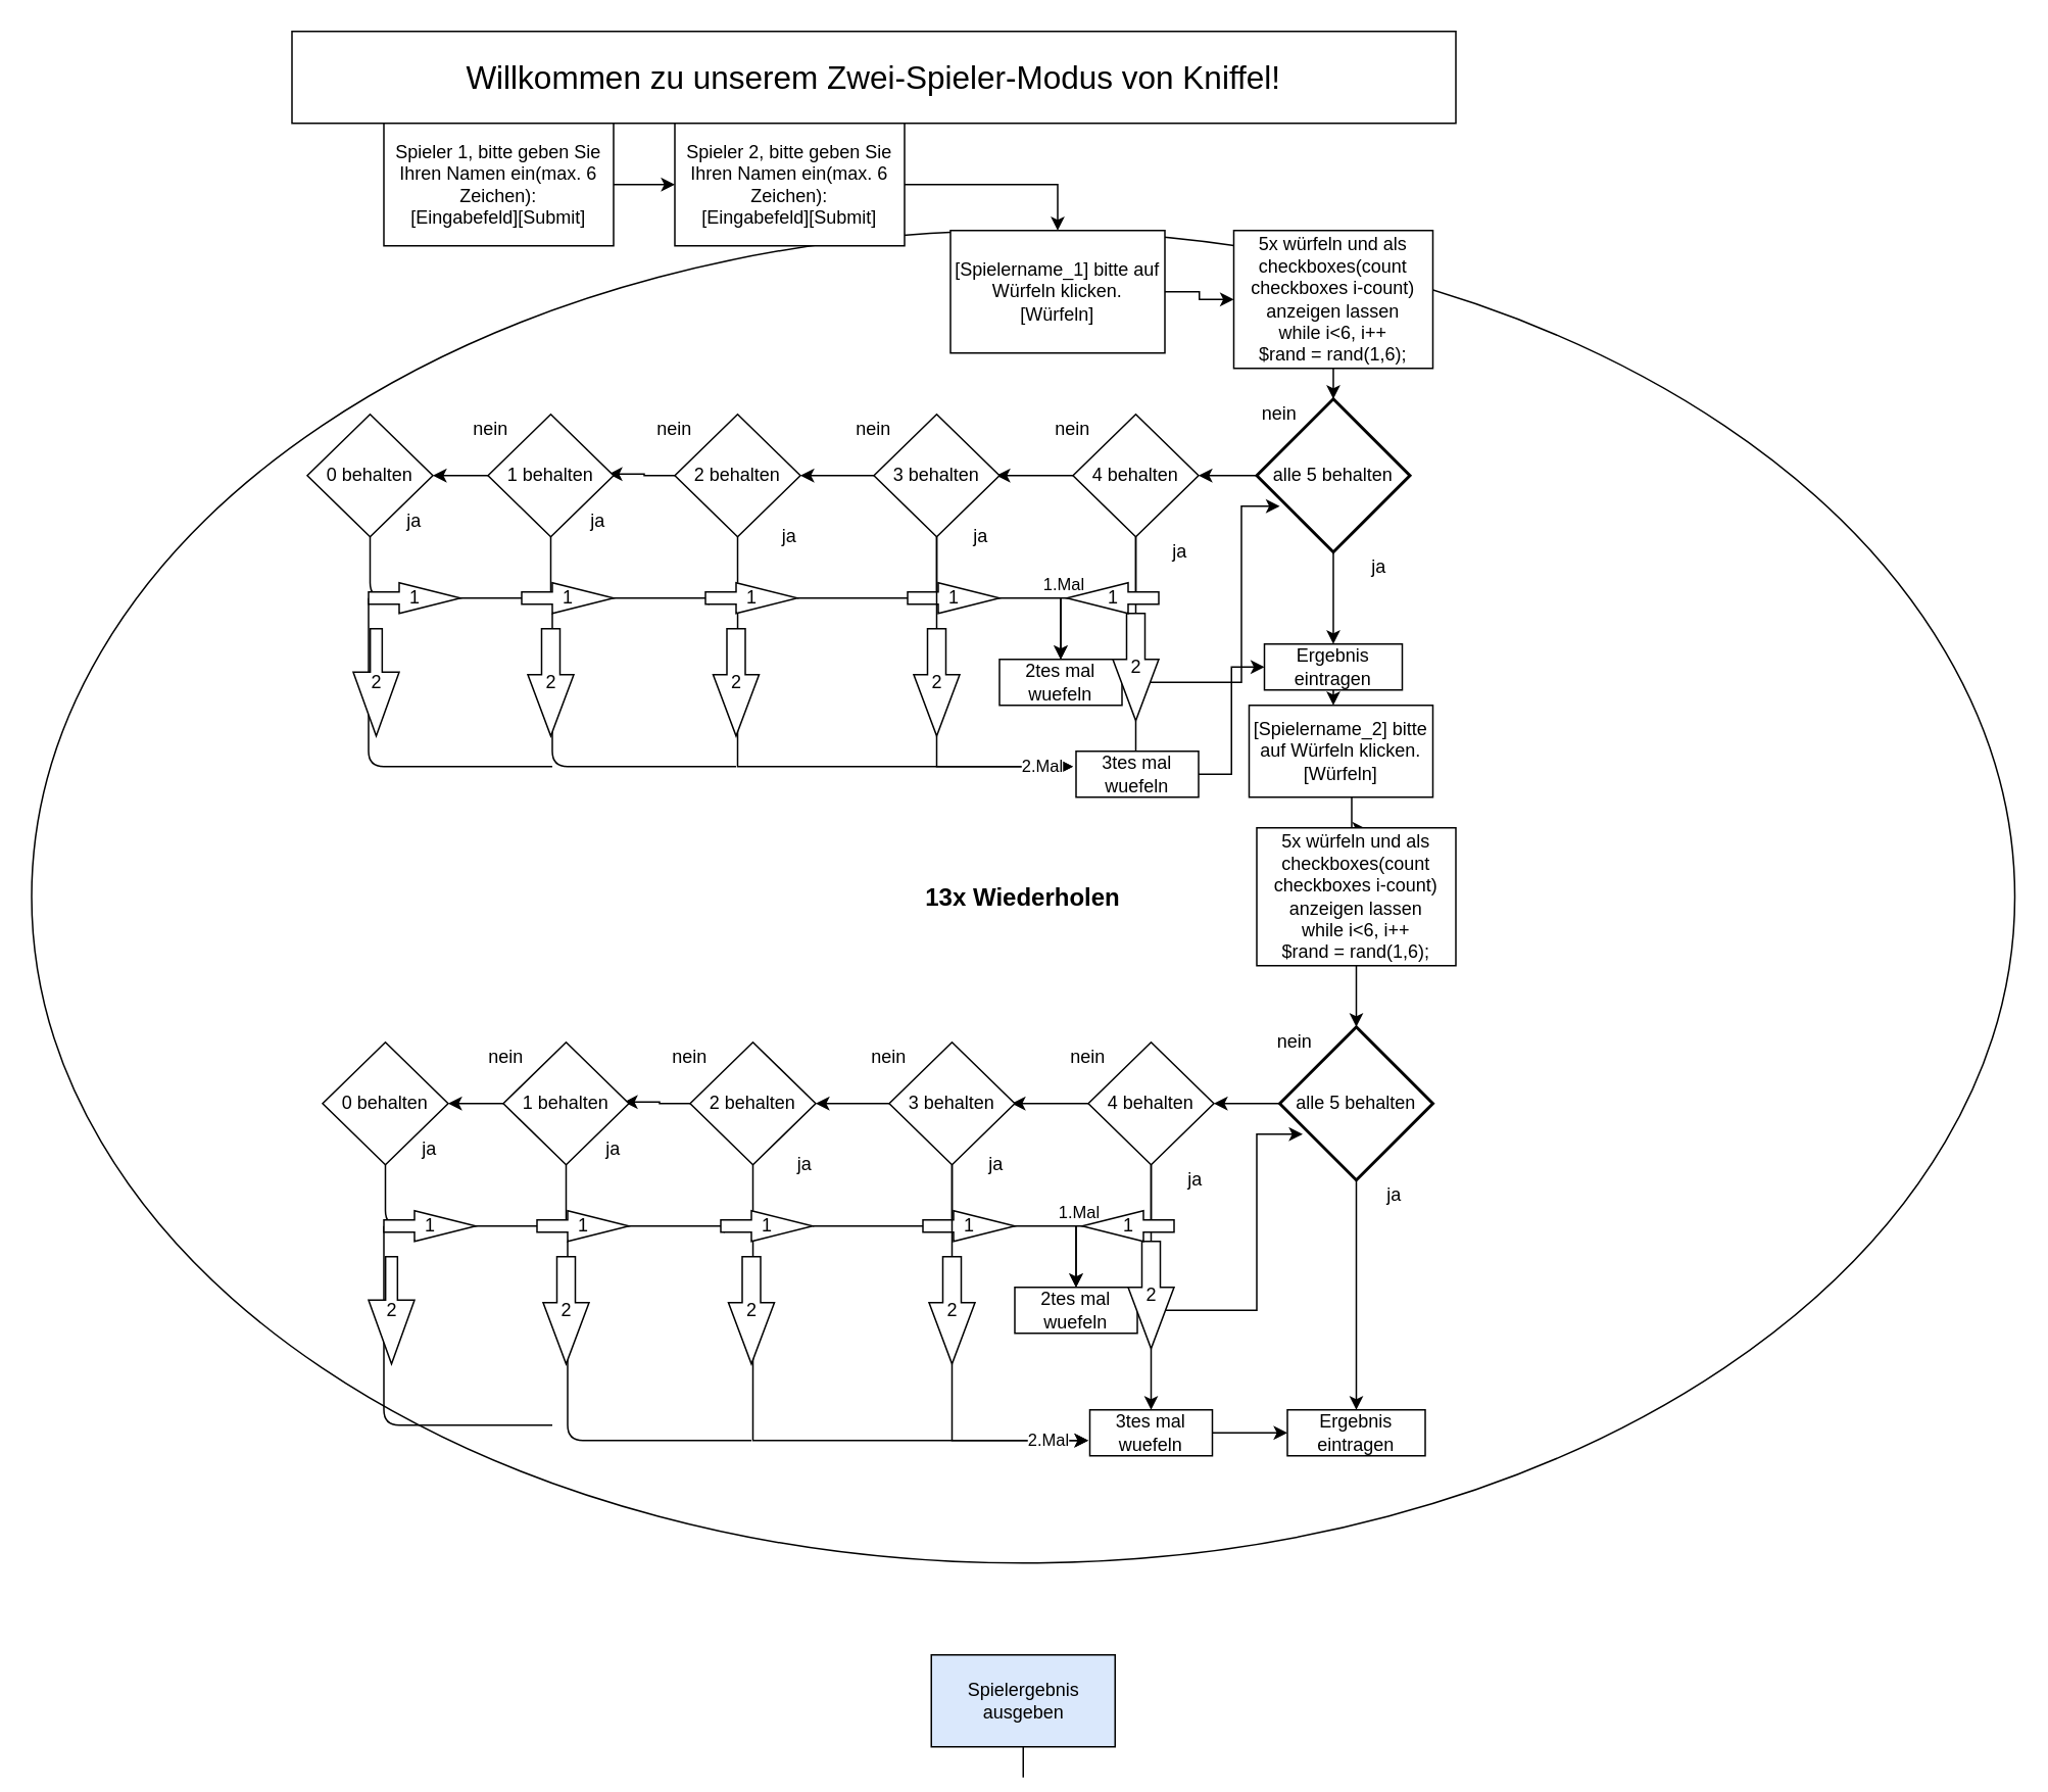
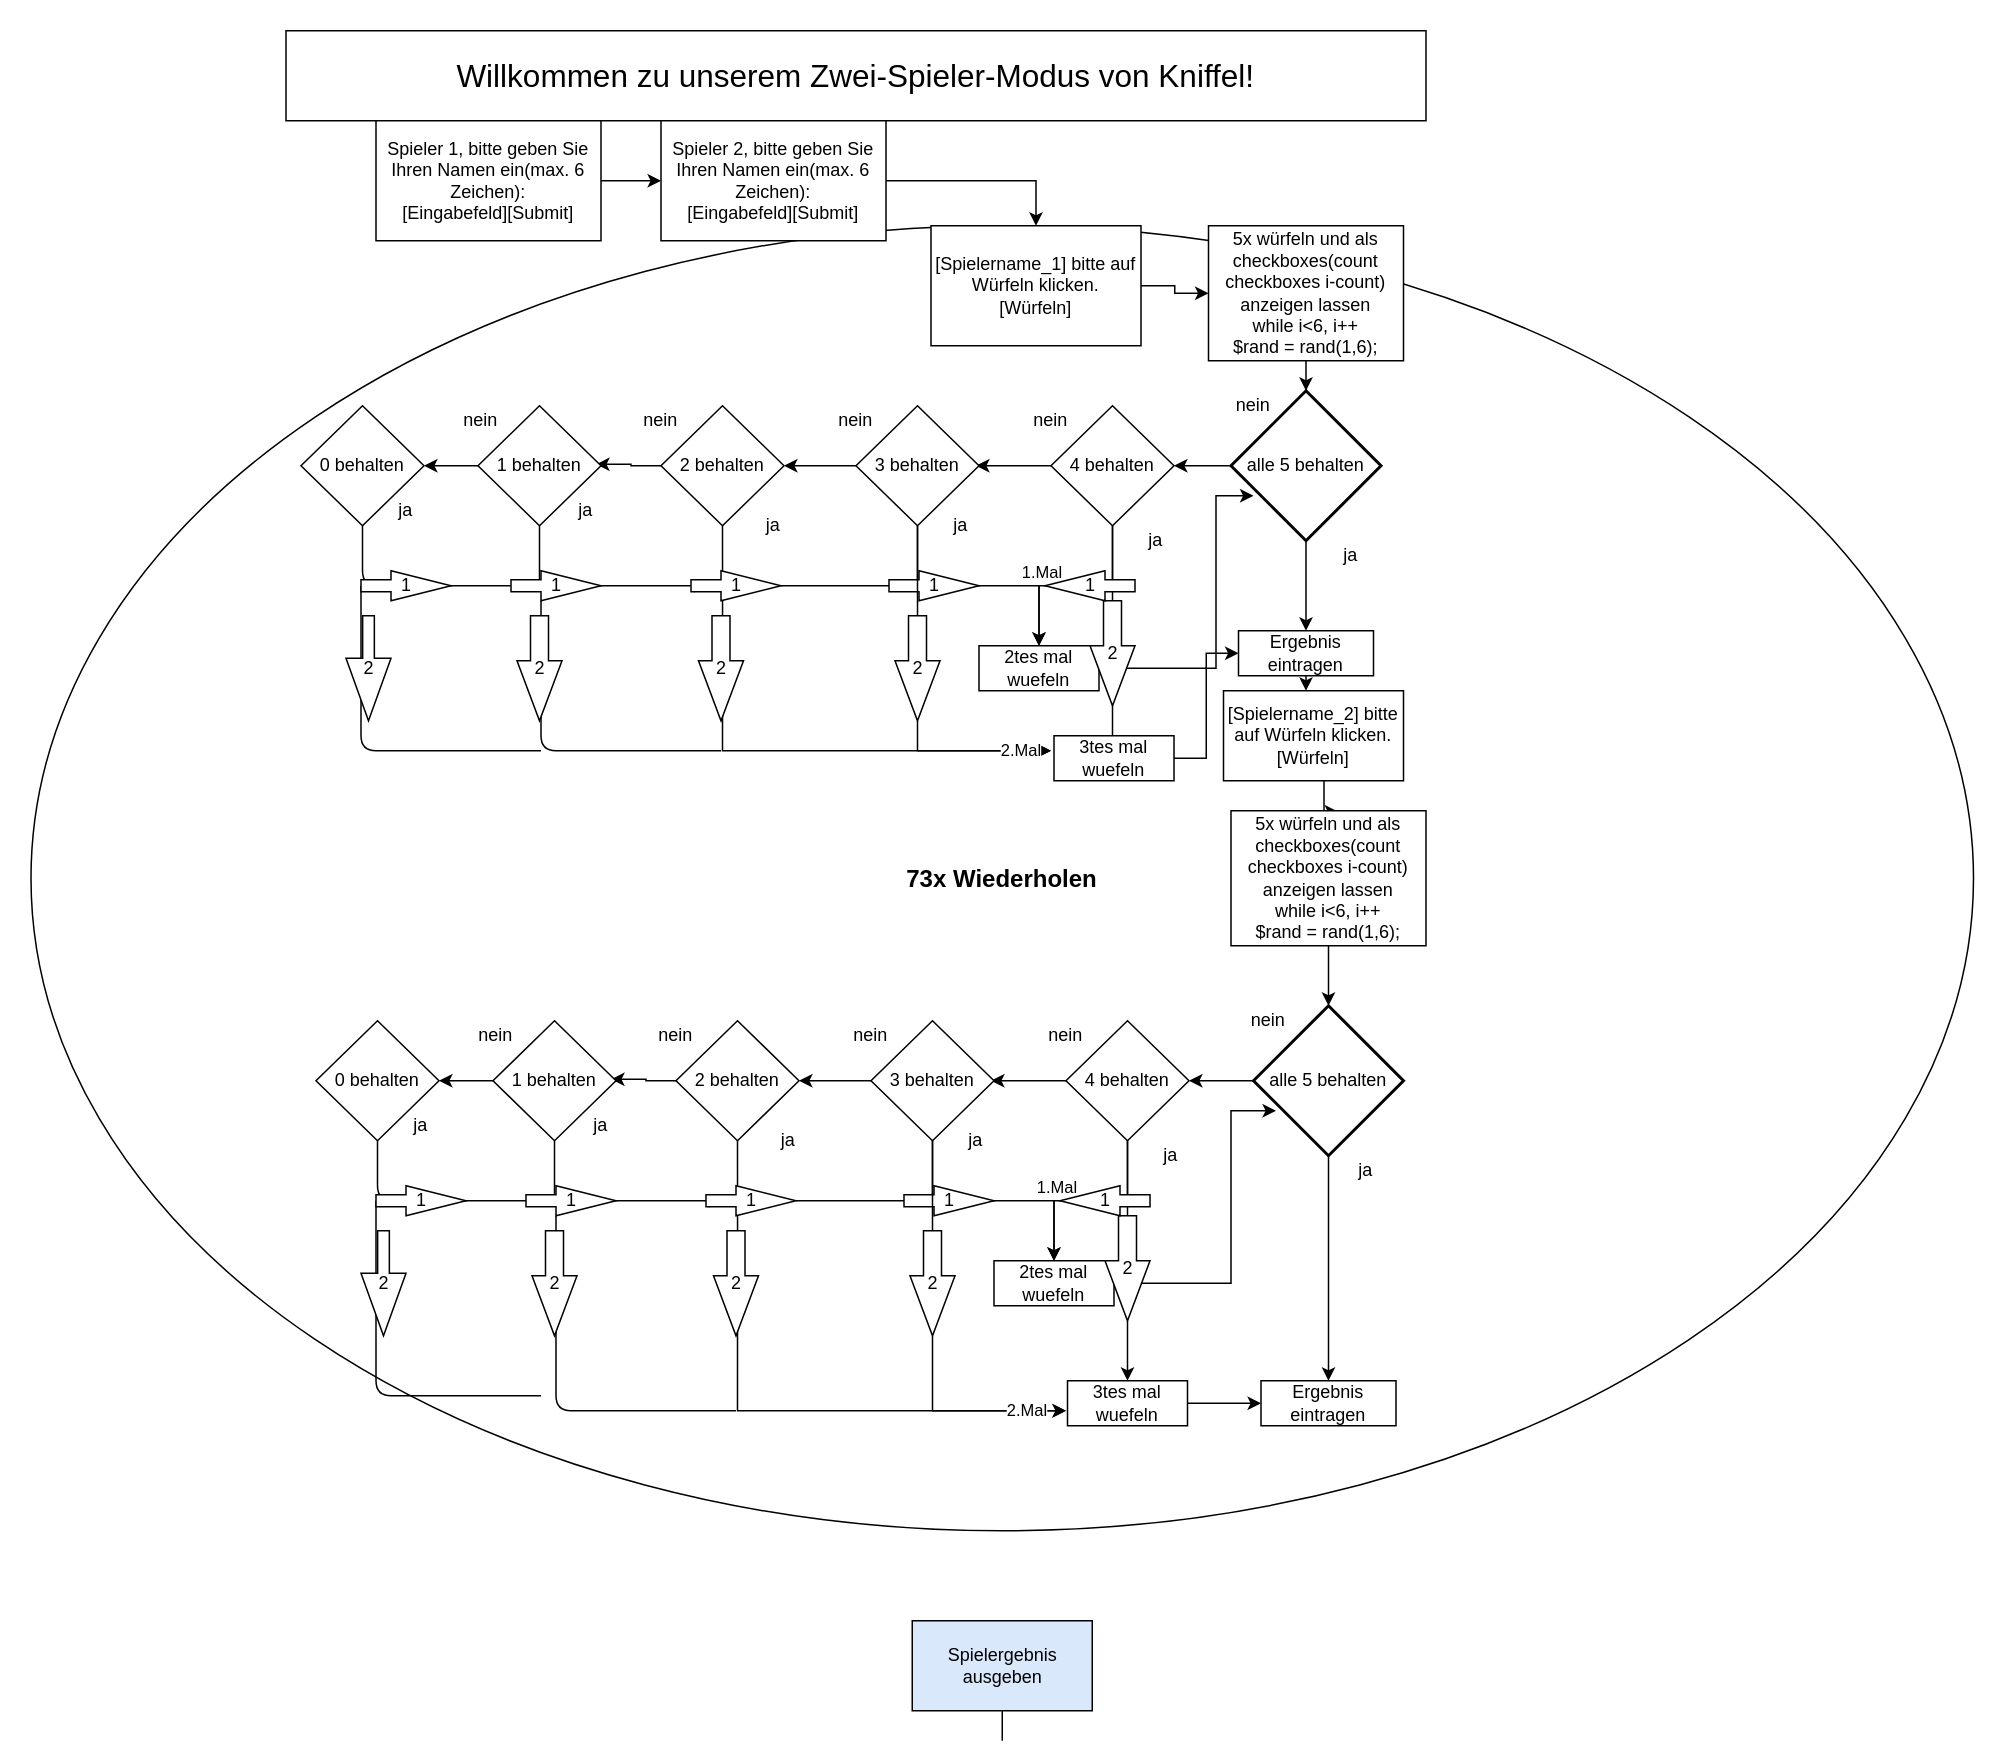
- <mxCell id="3" value="&lt;b&gt;&lt;font style=&quot;font-size: 16px&quot;&gt;13x Wiederholen&lt;br&gt;&lt;/font&gt;&lt;/b&gt;" style="ellipse;whiteSpace=wrap;html=1;" vertex="1" parent="1"><mxGeometry x="20" y="150" width="1295" height="870" as="geometry" /></mxCell>
+ <mxCell id="3" value="&lt;b&gt;&lt;font style=&quot;font-size: 16px&quot;&gt;73x Wiederholen&lt;br&gt;&lt;/font&gt;&lt;/b&gt;" style="ellipse;whiteSpace=wrap;html=1;" vertex="1" parent="1"><mxGeometry x="20" y="150" width="1295" height="870" as="geometry" /></mxCell>
